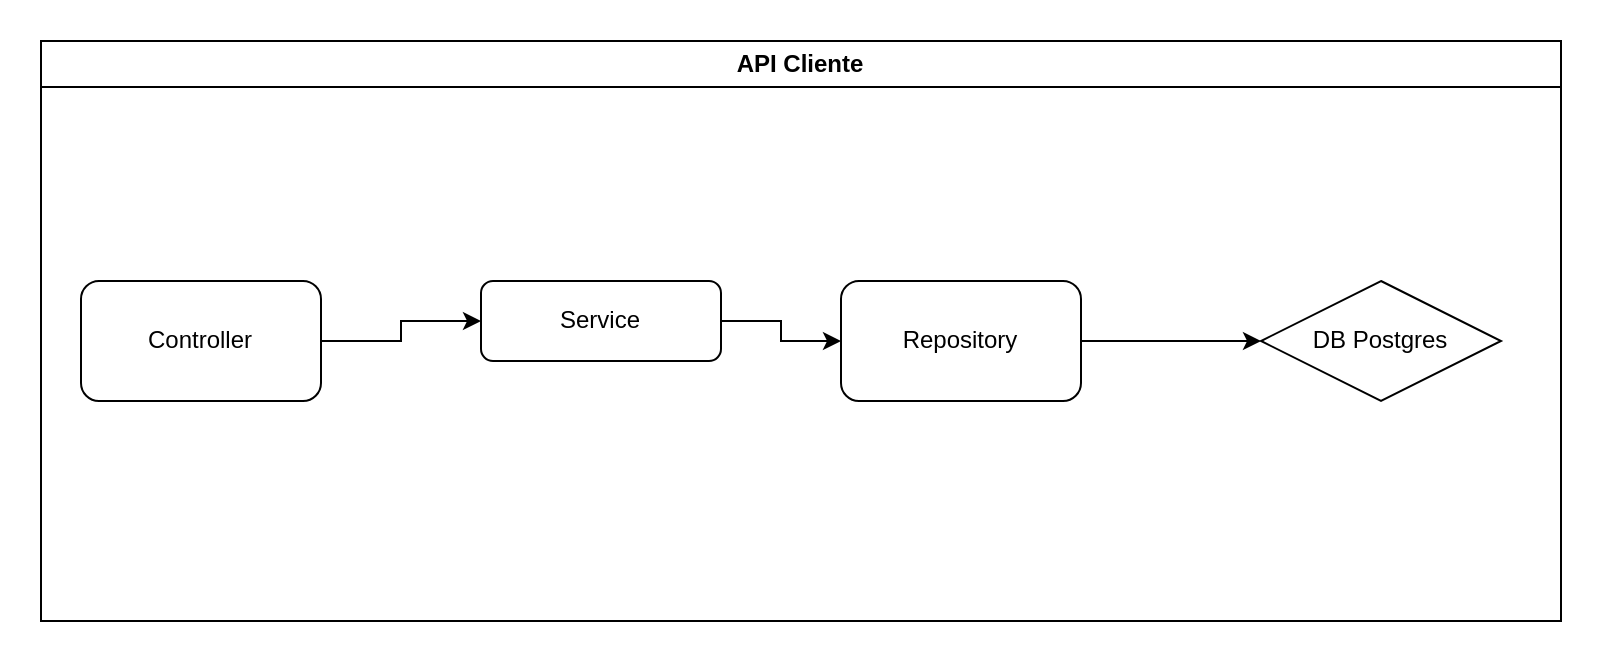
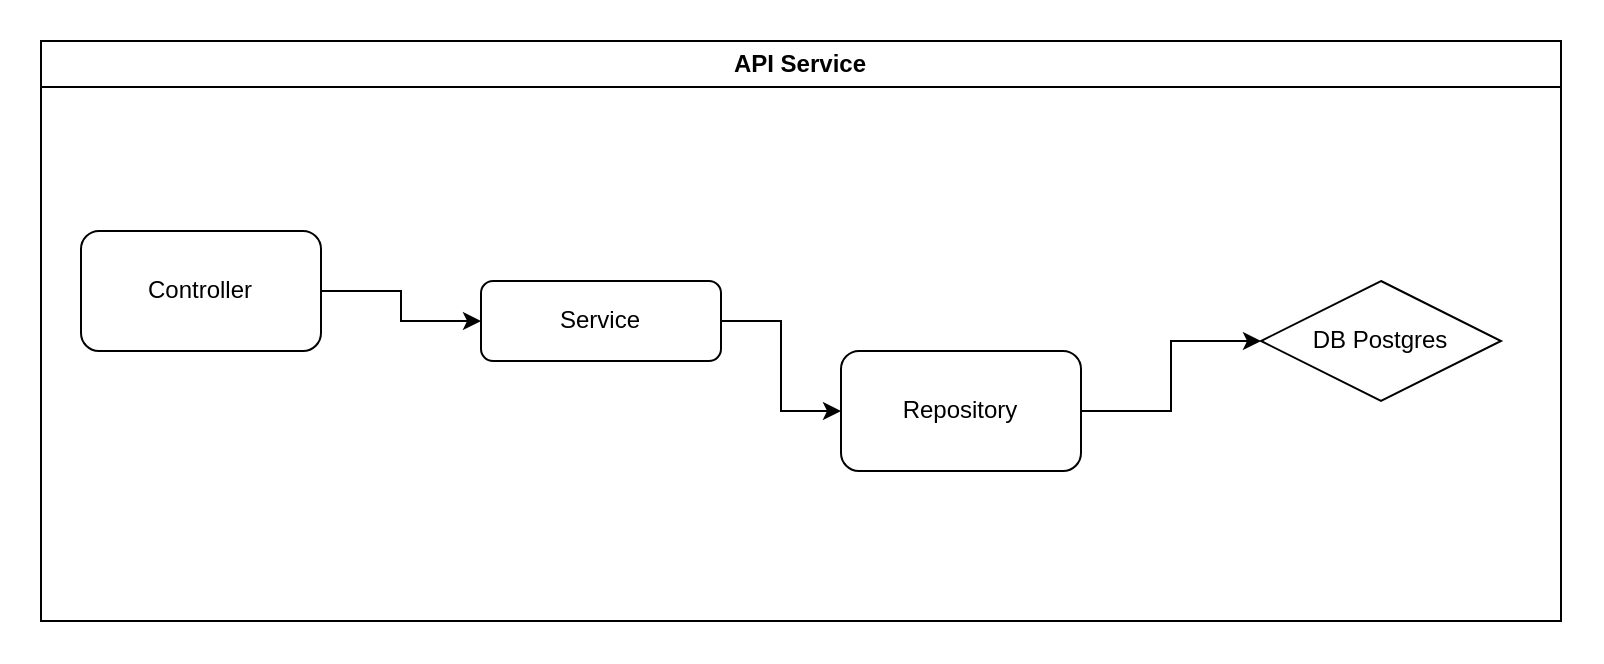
- <mxCell id="9" value="API Cliente" style="swimlane;whiteSpace=wrap;html=1;" vertex="1" parent="1"><mxGeometry x="20" y="20" width="760" height="290" as="geometry" /></mxCell>
+ <mxCell id="9" value="API Service" style="swimlane;whiteSpace=wrap;html=1;" vertex="1" parent="1"><mxGeometry x="20" y="20" width="760" height="290" as="geometry" /></mxCell>
- <mxCell id="3" value="Controller" style="rounded=1;whiteSpace=wrap;html=1;" vertex="1" parent="1"><mxGeometry x="40" y="140" width="120" height="60" as="geometry" /></mxCell>
+ <mxCell id="3" value="Controller" style="rounded=1;whiteSpace=wrap;html=1;" vertex="1" parent="1"><mxGeometry x="40" y="115" width="120" height="60" as="geometry" /></mxCell>
- <mxCell id="7" value="Repository" style="rounded=1;whiteSpace=wrap;html=1;" vertex="1" parent="1"><mxGeometry x="420" y="140" width="120" height="60" as="geometry" /></mxCell>
+ <mxCell id="7" value="Repository" style="rounded=1;whiteSpace=wrap;html=1;" vertex="1" parent="1"><mxGeometry x="420" y="175" width="120" height="60" as="geometry" /></mxCell>
